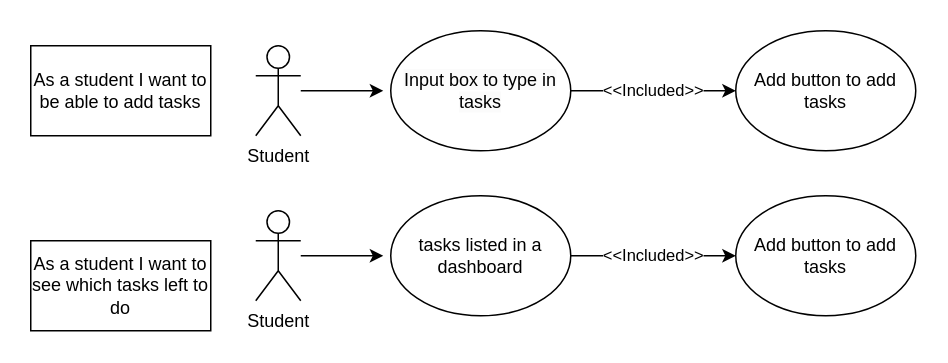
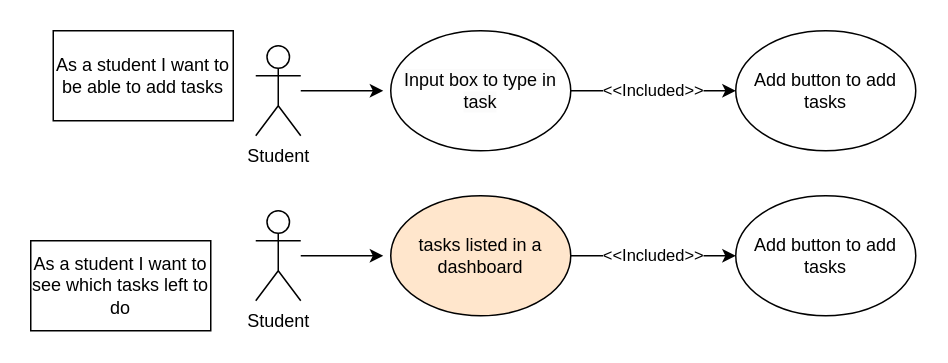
- <mxCell id="4" value="As a student I want to be able to add tasks" style="rounded=0;whiteSpace=wrap;html=1;" vertex="1" parent="1"><mxGeometry x="20" y="30" width="120" height="60" as="geometry" /></mxCell>
+ <mxCell id="4" value="As a student I want to be able to add tasks" style="rounded=0;whiteSpace=wrap;html=1;" vertex="1" parent="1"><mxGeometry x="35" y="20" width="120" height="60" as="geometry" /></mxCell>
- <mxCell id="6" value="&lt;span style=&quot;color: rgb(0, 0, 0); font-family: Helvetica; font-size: 12px; font-style: normal; font-variant-ligatures: normal; font-variant-caps: normal; font-weight: 400; letter-spacing: normal; orphans: 2; text-align: center; text-indent: 0px; text-transform: none; widows: 2; word-spacing: 0px; -webkit-text-stroke-width: 0px; white-space: normal; background-color: rgb(251, 251, 251); text-decoration-thickness: initial; text-decoration-style: initial; text-decoration-color: initial; display: inline !important; float: none;&quot;&gt;Input box to type in tasks&lt;/span&gt;" style="ellipse;whiteSpace=wrap;html=1;" vertex="1" parent="1"><mxGeometry x="260" y="20" width="120" height="80" as="geometry" /></mxCell>
+ <mxCell id="6" value="&lt;span style=&quot;color: rgb(0, 0, 0); font-family: Helvetica; font-size: 12px; font-style: normal; font-variant-ligatures: normal; font-variant-caps: normal; font-weight: 400; letter-spacing: normal; orphans: 2; text-align: center; text-indent: 0px; text-transform: none; widows: 2; word-spacing: 0px; -webkit-text-stroke-width: 0px; white-space: normal; background-color: rgb(251, 251, 251); text-decoration-thickness: initial; text-decoration-style: initial; text-decoration-color: initial; display: inline !important; float: none;&quot;&gt;Input box to type in task&lt;/span&gt;" style="ellipse;whiteSpace=wrap;html=1;" vertex="1" parent="1"><mxGeometry x="260" y="20" width="120" height="80" as="geometry" /></mxCell>
- <mxCell id="12" value="tasks listed in a dashboard" style="ellipse;whiteSpace=wrap;html=1;" vertex="1" parent="1"><mxGeometry x="260" y="130" width="120" height="80" as="geometry" /></mxCell>
+ <mxCell id="12" value="tasks listed in a dashboard" style="ellipse;whiteSpace=wrap;html=1;fillColor=#ffe6cc;" vertex="1" parent="1"><mxGeometry x="260" y="130" width="120" height="80" as="geometry" /></mxCell>
